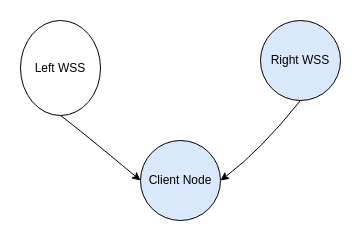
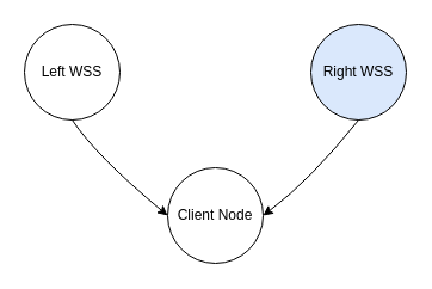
- <mxCell id="3" value="Left WSS" style="ellipse;whiteSpace=wrap;html=1;aspect=fixed;" vertex="1" parent="1"><mxGeometry x="20" y="20" width="80" height="95" as="geometry" /></mxCell>
+ <mxCell id="3" value="Left WSS" style="ellipse;whiteSpace=wrap;html=1;aspect=fixed;" vertex="1" parent="1"><mxGeometry x="20" y="20" width="80" height="80" as="geometry" /></mxCell>
- <mxCell id="2" value="Client Node" style="ellipse;whiteSpace=wrap;html=1;aspect=fixed;fillColor=#dae8fc;" vertex="1" parent="1"><mxGeometry x="140" y="140" width="80" height="80" as="geometry" /></mxCell>
+ <mxCell id="2" value="Client Node" style="ellipse;whiteSpace=wrap;html=1;aspect=fixed;" vertex="1" parent="1"><mxGeometry x="140" y="140" width="80" height="80" as="geometry" /></mxCell>
